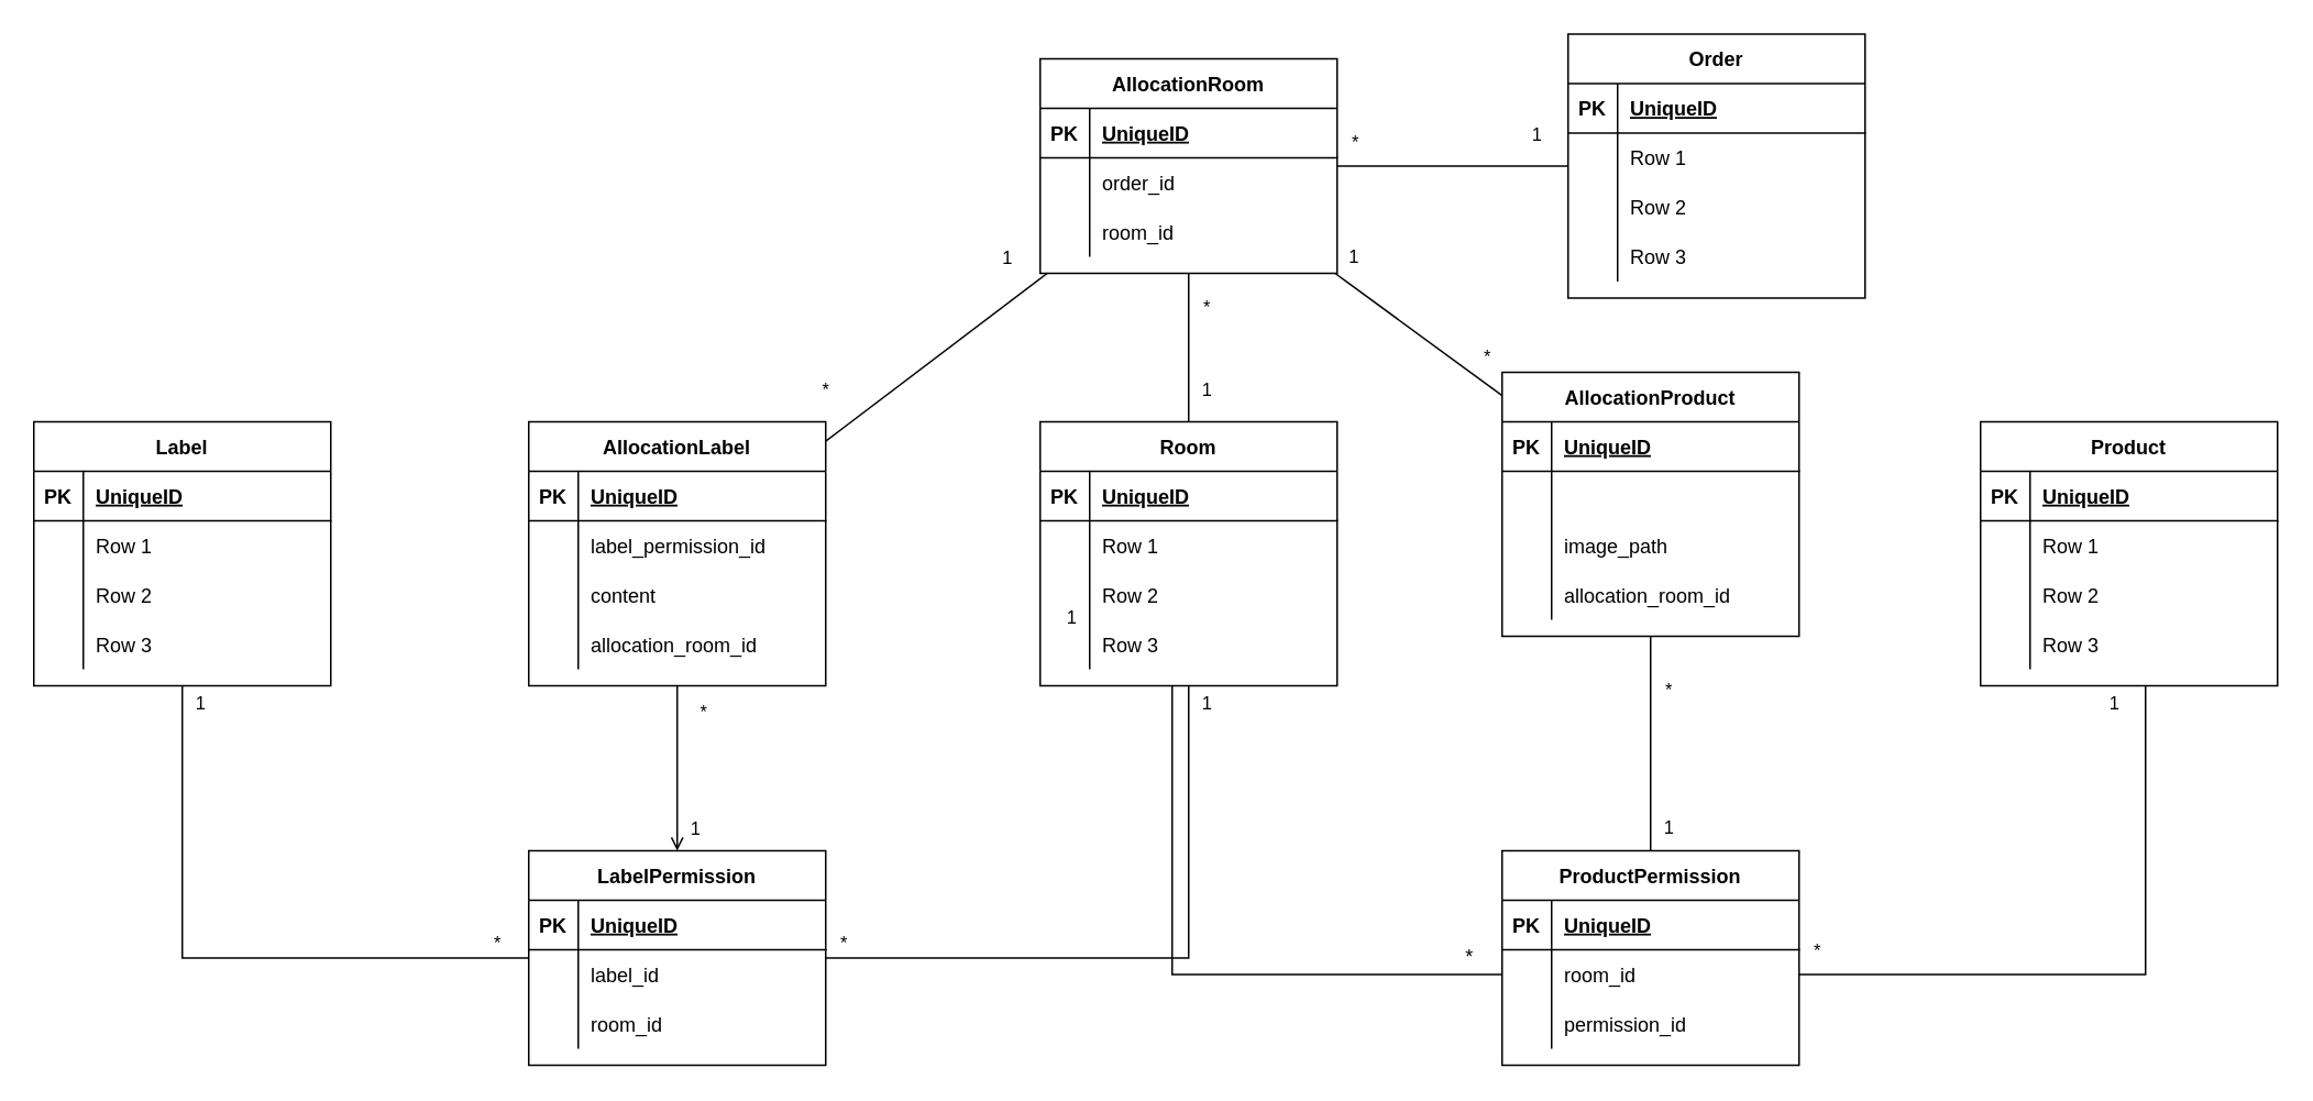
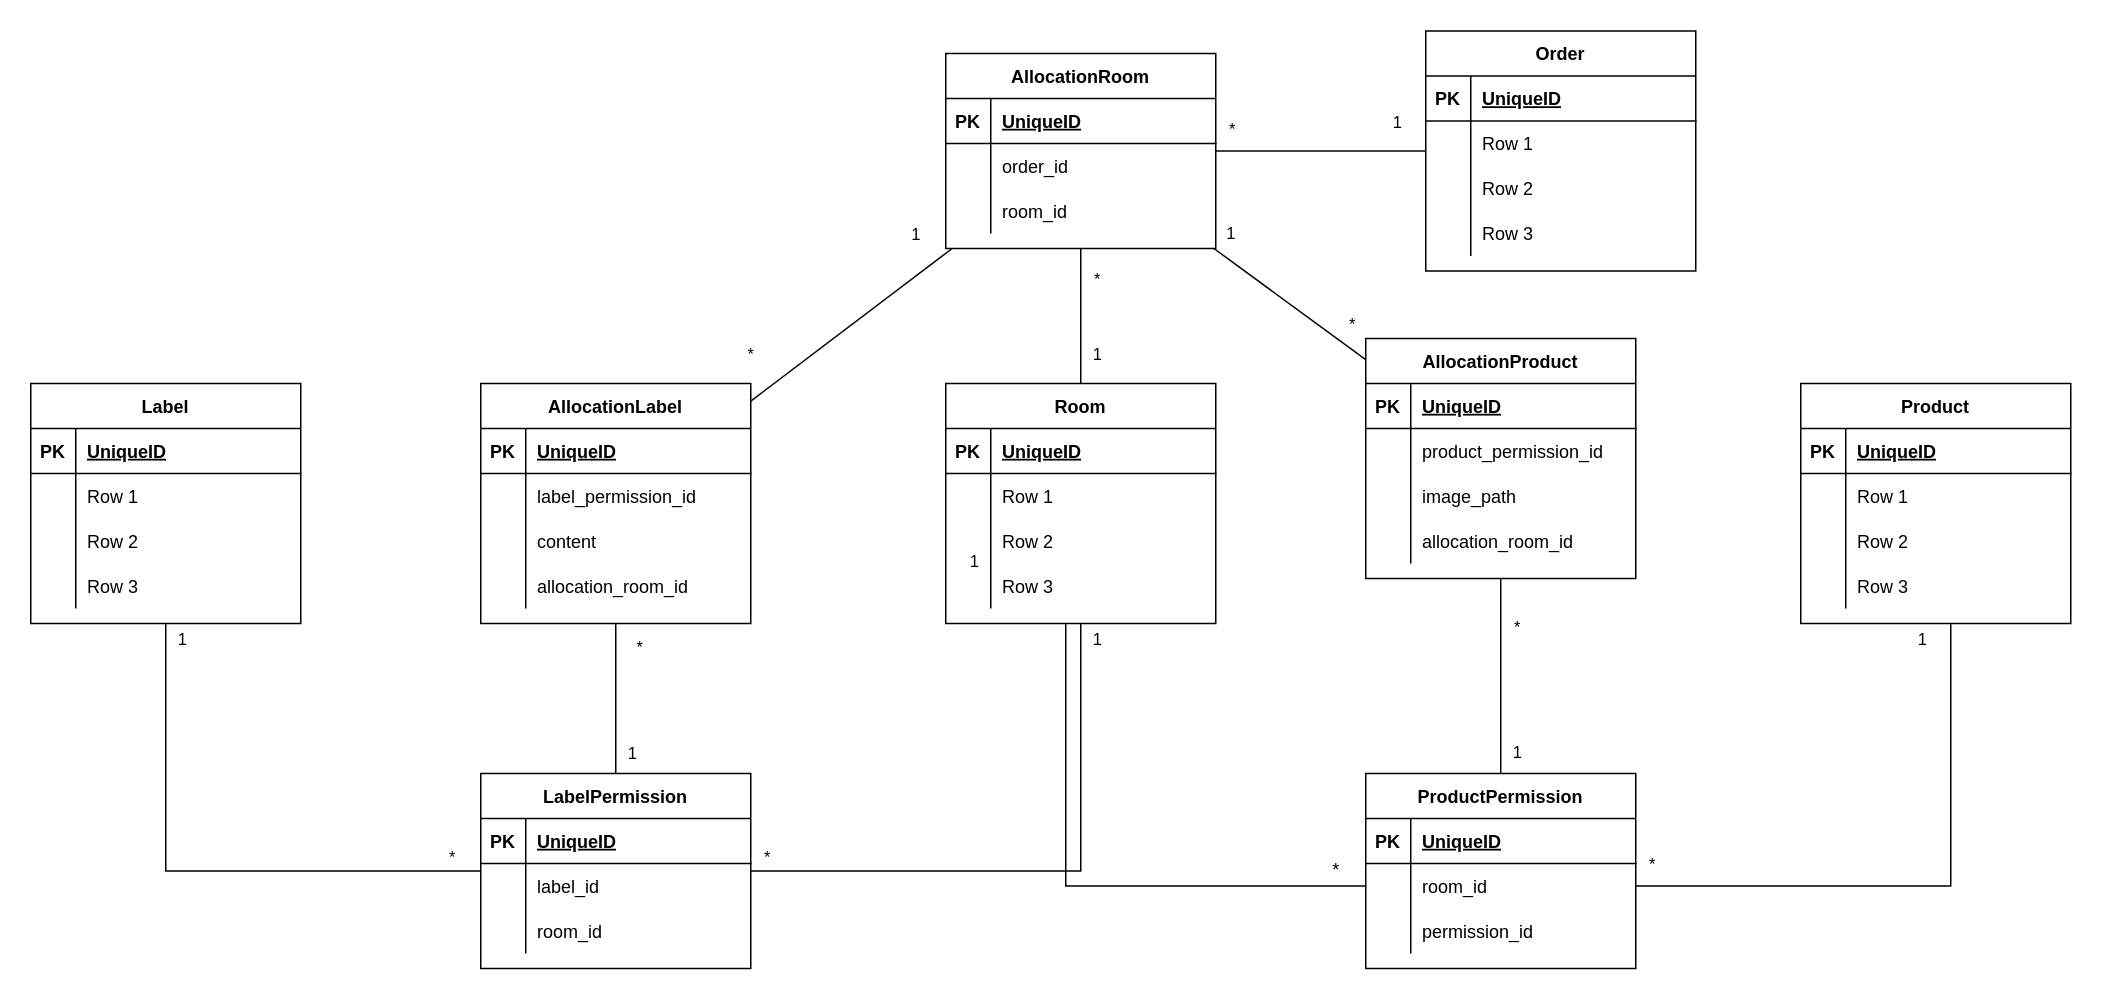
+ <mxCell id="114" value="product_permission_id" style="shape=partialRectangle;connectable=0;fillColor=none;top=0;left=0;bottom=0;right=0;align=left;spacingLeft=6;overflow=hidden;" parent="112" vertex="1"><mxGeometry x="30" width="150" height="30" as="geometry" /></mxCell>
- <mxCell id="57" value="" style="endArrow=open;html=1;rounded=0;" parent="1" source="124" target="47" edge="1"><mxGeometry relative="1" as="geometry"><mxPoint x="420" y="445" as="sourcePoint" /><mxPoint x="580" y="445" as="targetPoint" /></mxGeometry></mxCell>
+ <mxCell id="57" value="" style="endArrow=none;html=1;rounded=0;" parent="1" source="124" target="47" edge="1"><mxGeometry relative="1" as="geometry"><mxPoint x="420" y="445" as="sourcePoint" /><mxPoint x="580" y="445" as="targetPoint" /></mxGeometry></mxCell>
